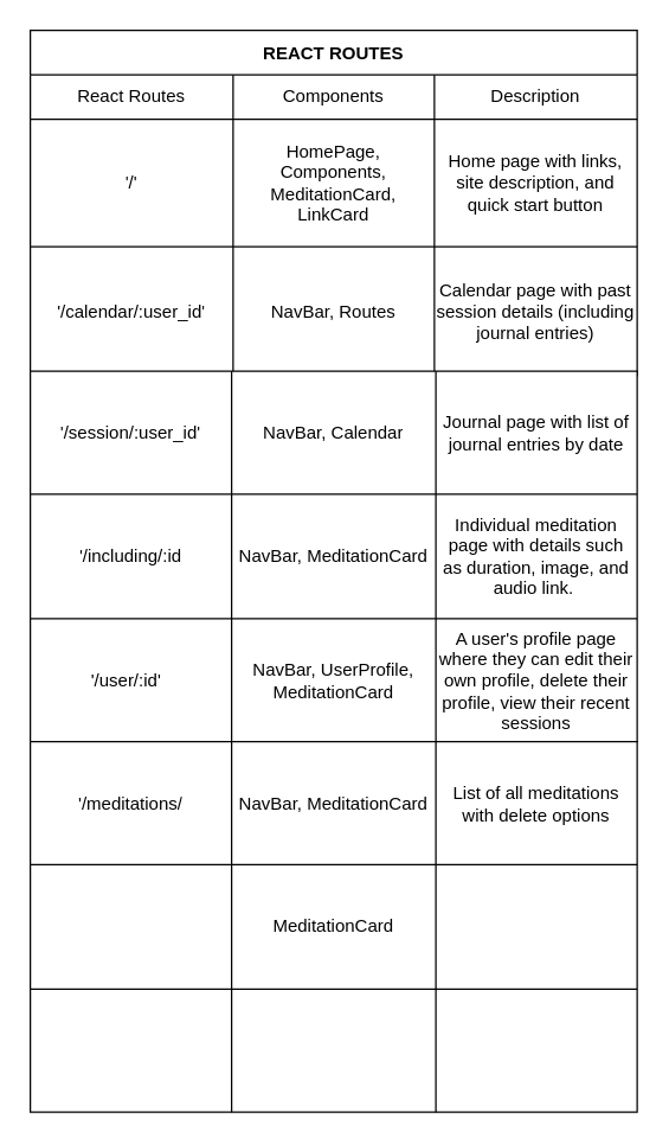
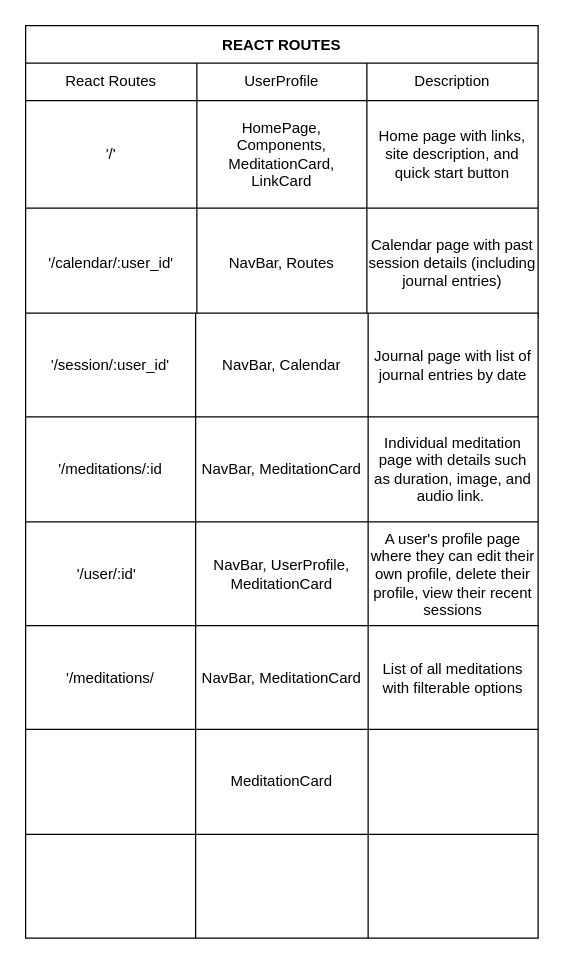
- <mxCell id="5" value="Components" style="shape=partialRectangle;html=1;whiteSpace=wrap;connectable=0;fillColor=none;top=0;left=0;bottom=0;right=0;overflow=hidden;" parent="3" vertex="1"><mxGeometry x="137" width="136" height="30" as="geometry"><mxRectangle width="136" height="30" as="alternateBounds" /></mxGeometry></mxCell>
+ <mxCell id="5" value="UserProfile" style="shape=partialRectangle;html=1;whiteSpace=wrap;connectable=0;fillColor=none;top=0;left=0;bottom=0;right=0;overflow=hidden;" parent="3" vertex="1"><mxGeometry x="137" width="136" height="30" as="geometry"><mxRectangle width="136" height="30" as="alternateBounds" /></mxGeometry></mxCell>
- <mxCell id="21" value="'/including/:id" style="shape=partialRectangle;html=1;whiteSpace=wrap;connectable=0;fillColor=none;top=0;left=0;bottom=0;right=0;overflow=hidden;" parent="20" vertex="1"><mxGeometry width="136" height="84" as="geometry"><mxRectangle width="136" height="84" as="alternateBounds" /></mxGeometry></mxCell>
+ <mxCell id="21" value="'/meditations/:id" style="shape=partialRectangle;html=1;whiteSpace=wrap;connectable=0;fillColor=none;top=0;left=0;bottom=0;right=0;overflow=hidden;" parent="20" vertex="1"><mxGeometry width="136" height="84" as="geometry"><mxRectangle width="136" height="84" as="alternateBounds" /></mxGeometry></mxCell>
- <mxCell id="32" value="List of all meditations with delete options" style="shape=partialRectangle;html=1;whiteSpace=wrap;connectable=0;fillColor=none;top=0;left=0;bottom=0;right=0;overflow=hidden;" vertex="1" parent="29"><mxGeometry x="274" width="136" height="83" as="geometry"><mxRectangle width="136" height="83" as="alternateBounds" /></mxGeometry></mxCell>
+ <mxCell id="32" value="List of all meditations with filterable options" style="shape=partialRectangle;html=1;whiteSpace=wrap;connectable=0;fillColor=none;top=0;left=0;bottom=0;right=0;overflow=hidden;" vertex="1" parent="29"><mxGeometry x="274" width="136" height="83" as="geometry"><mxRectangle width="136" height="83" as="alternateBounds" /></mxGeometry></mxCell>
